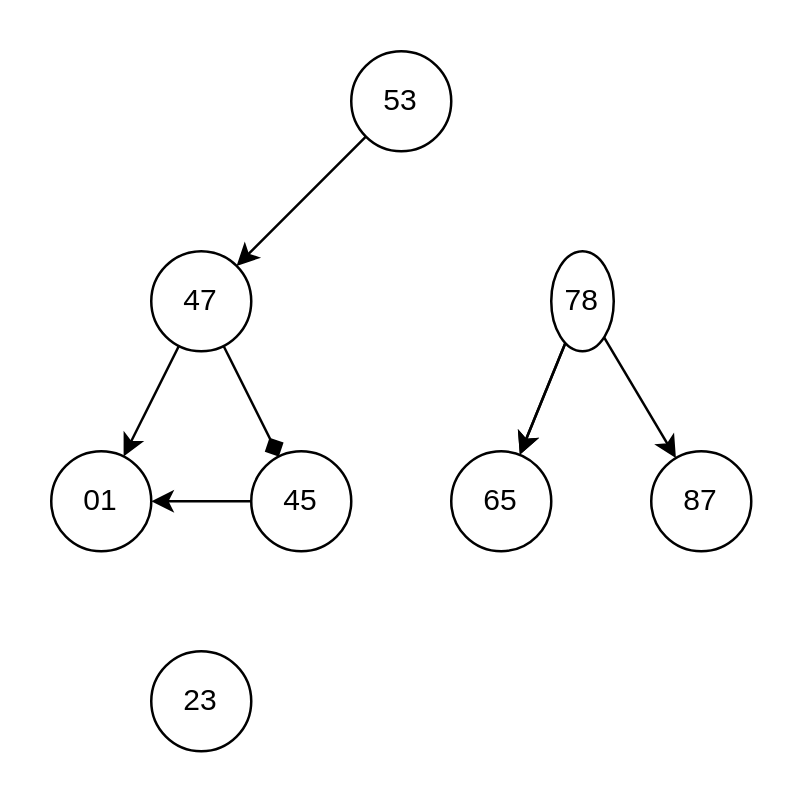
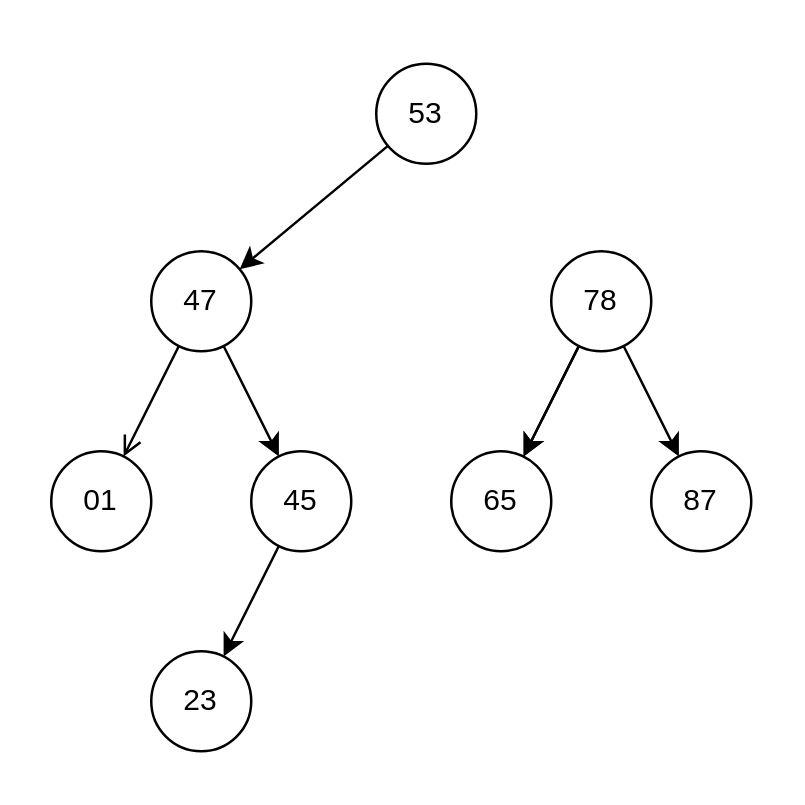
- <mxCell id="3" value="53" style="ellipse;whiteSpace=wrap;html=1;aspect=fixed;" vertex="1" parent="1"><mxGeometry x="140" y="20" width="40" height="40" as="geometry" /></mxCell>
+ <mxCell id="3" value="53" style="ellipse;whiteSpace=wrap;html=1;aspect=fixed;" vertex="1" parent="1"><mxGeometry x="150" y="25" width="40" height="40" as="geometry" /></mxCell>
- <mxCell id="10" value="78" style="ellipse;whiteSpace=wrap;html=1;aspect=fixed;" vertex="1" parent="1"><mxGeometry x="220" y="100" width="25" height="40" as="geometry" /></mxCell>
+ <mxCell id="10" value="78" style="ellipse;whiteSpace=wrap;html=1;aspect=fixed;" vertex="1" parent="1"><mxGeometry x="220" y="100" width="40" height="40" as="geometry" /></mxCell>
- <mxCell id="5" value="" style="edgeStyle=none;rounded=0;orthogonalLoop=1;jettySize=auto;html=1;endArrow=diamond;" edge="1" parent="1" source="6" target="13"><mxGeometry relative="1" as="geometry" /></mxCell>
+ <mxCell id="5" value="" style="edgeStyle=none;rounded=0;orthogonalLoop=1;jettySize=auto;html=1;" edge="1" parent="1" source="6" target="13"><mxGeometry relative="1" as="geometry" /></mxCell>
- <mxCell id="4" value="" style="edgeStyle=none;rounded=0;orthogonalLoop=1;jettySize=auto;html=1;" edge="1" parent="1" source="6" target="11"><mxGeometry relative="1" as="geometry" /></mxCell>
+ <mxCell id="4" value="" style="edgeStyle=none;rounded=0;orthogonalLoop=1;jettySize=auto;html=1;endArrow=open;" edge="1" parent="1" source="6" target="11"><mxGeometry relative="1" as="geometry" /></mxCell>
- <mxCell id="12" value="" style="edgeStyle=none;rounded=0;orthogonalLoop=1;jettySize=auto;html=1;" edge="1" parent="1" source="13" target="11"><mxGeometry relative="1" as="geometry" /></mxCell>
+ <mxCell id="12" value="" style="edgeStyle=none;rounded=0;orthogonalLoop=1;jettySize=auto;html=1;" edge="1" parent="1" source="13" target="14"><mxGeometry relative="1" as="geometry" /></mxCell>
